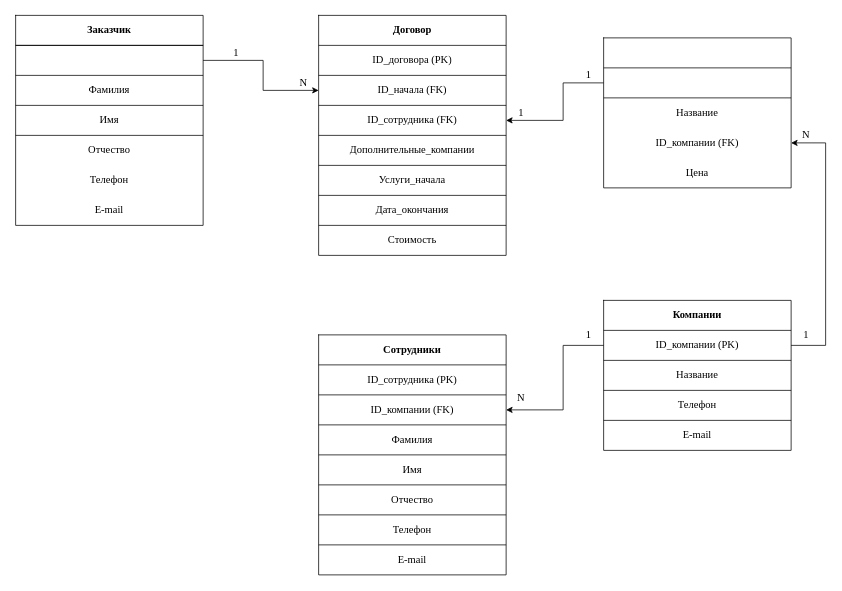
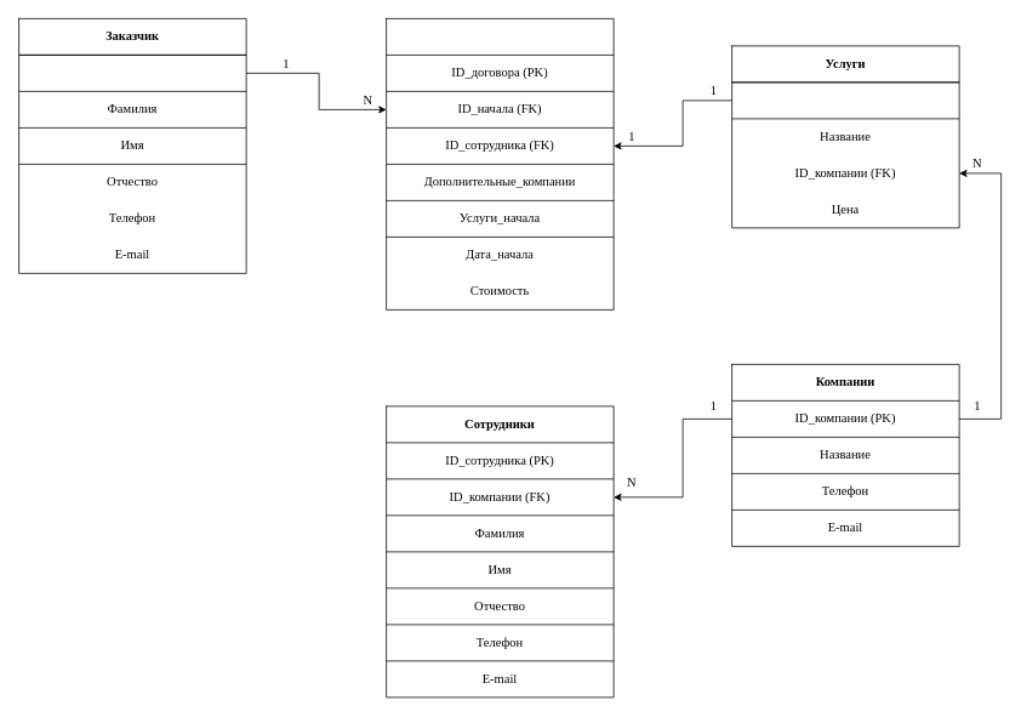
- <mxCell id="46" value="Договор" style="shape=partialRectangle;html=1;whiteSpace=wrap;connectable=0;overflow=hidden;fillColor=none;top=0;left=0;bottom=0;right=0;fontSize=14;fontFamily=Times New Roman;fontStyle=1" parent="45" vertex="1"><mxGeometry width="250" height="40" as="geometry" /></mxCell>
+ <mxCell id="63" value="Услуги" style="shape=partialRectangle;html=1;whiteSpace=wrap;connectable=0;overflow=hidden;fillColor=none;top=0;left=0;bottom=0;right=0;fontSize=14;fontFamily=Times New Roman;fontStyle=1" parent="62" vertex="1"><mxGeometry width="250" height="40" as="geometry" /></mxCell>
- <mxCell id="58" value="Дата_окончания" style="shape=partialRectangle;html=1;whiteSpace=wrap;connectable=0;overflow=hidden;fillColor=none;top=0;left=0;bottom=0;right=0;fontSize=14;fontFamily=Times New Roman;" parent="57" vertex="1"><mxGeometry width="250" height="40" as="geometry" /></mxCell>
+ <mxCell id="58" value="Дата_начала" style="shape=partialRectangle;html=1;whiteSpace=wrap;connectable=0;overflow=hidden;fillColor=none;top=0;left=0;bottom=0;right=0;fontSize=14;fontFamily=Times New Roman;" parent="57" vertex="1"><mxGeometry width="250" height="40" as="geometry" /></mxCell>
